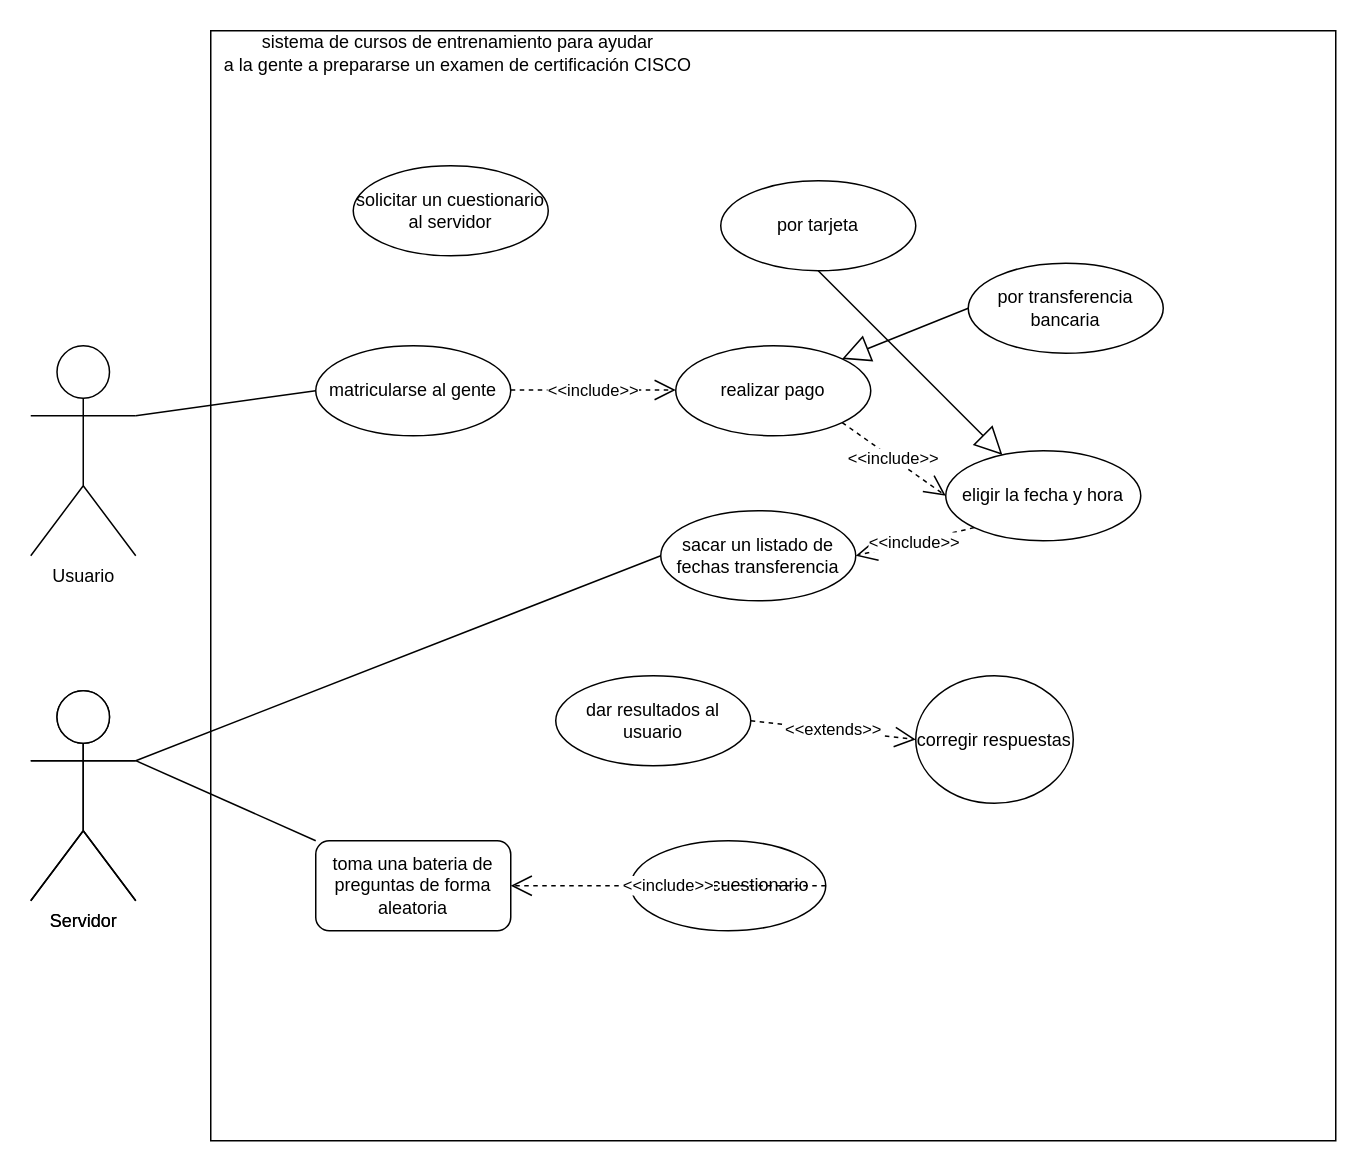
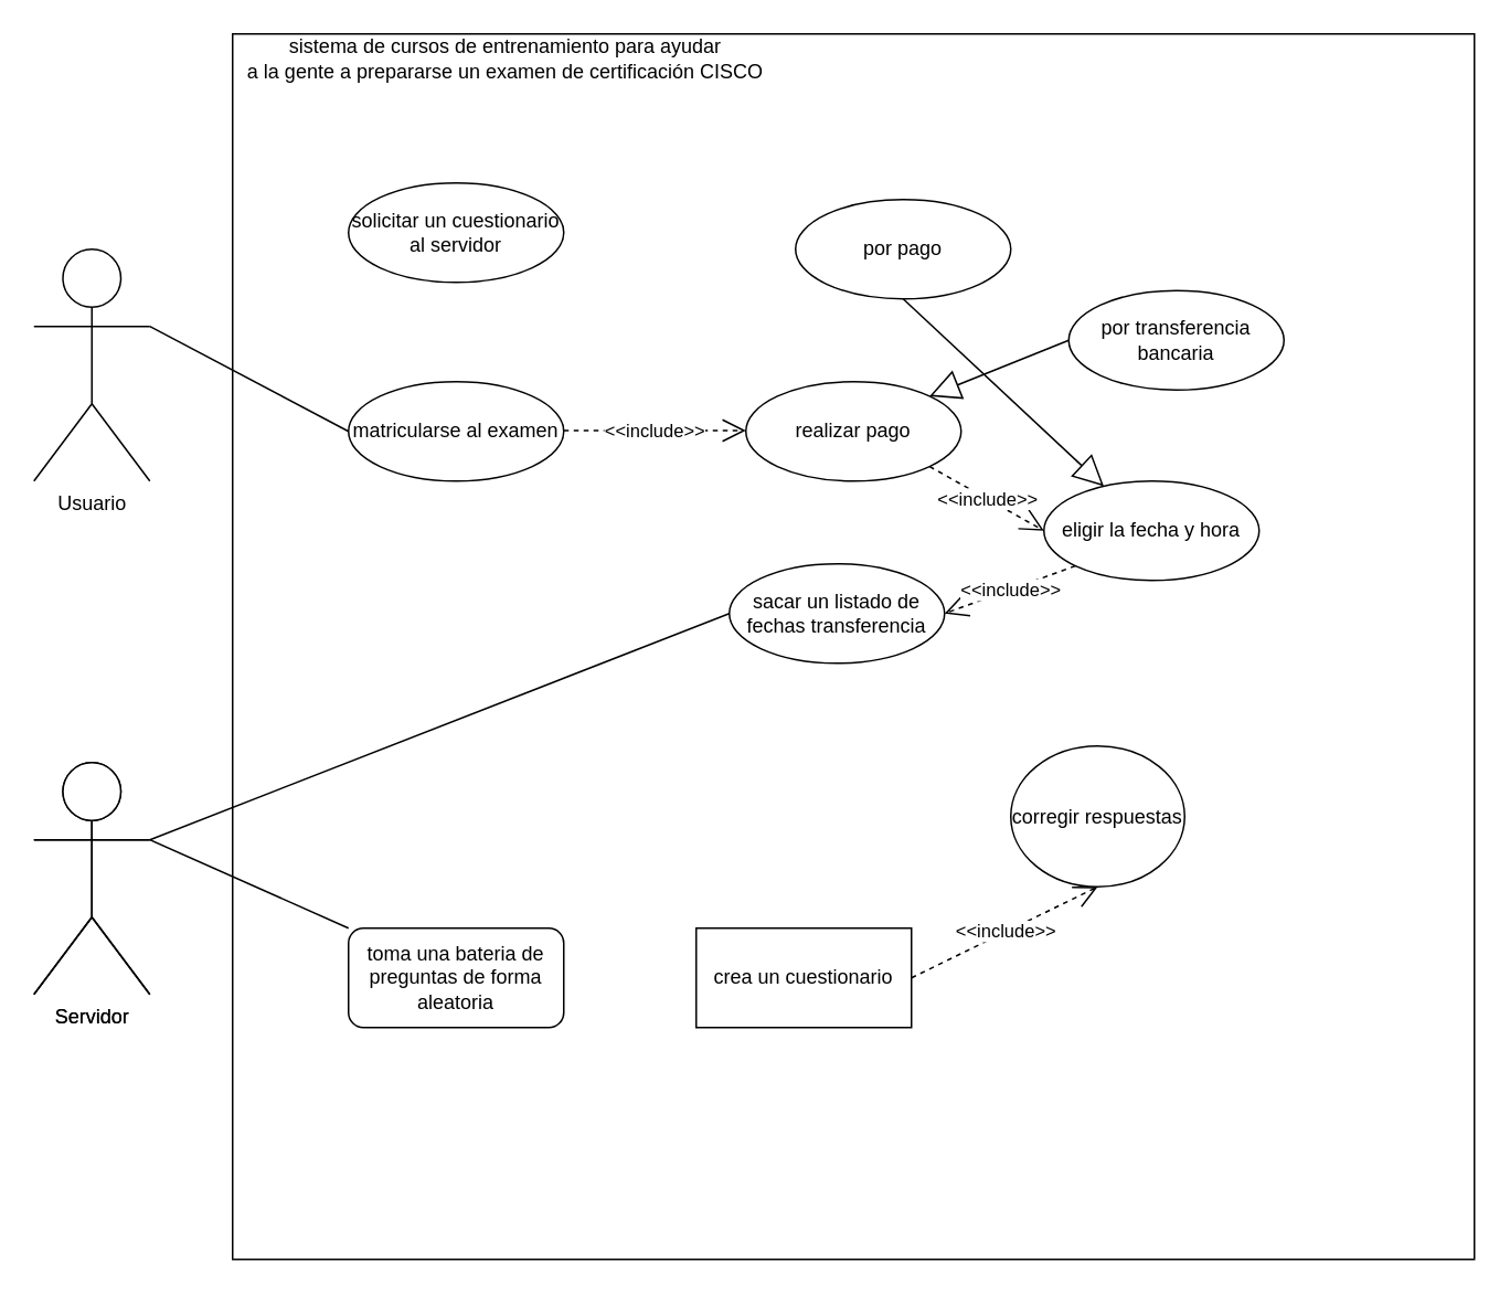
- <mxCell id="8" value="solicitar un cuestionario al servidor" style="ellipse;whiteSpace=wrap;html=1;" vertex="1" parent="1"><mxGeometry x="235" y="110" width="130" height="60" as="geometry" /></mxCell>
+ <mxCell id="8" value="solicitar un cuestionario al servidor" style="ellipse;whiteSpace=wrap;html=1;" vertex="1" parent="1"><mxGeometry x="210" y="110" width="130" height="60" as="geometry" /></mxCell>
- <mxCell id="14" value="por tarjeta" style="ellipse;whiteSpace=wrap;html=1;" vertex="1" parent="1"><mxGeometry x="480" y="120" width="130" height="60" as="geometry" /></mxCell>
+ <mxCell id="14" value="por pago" style="ellipse;whiteSpace=wrap;html=1;" vertex="1" parent="1"><mxGeometry x="480" y="120" width="130" height="60" as="geometry" /></mxCell>
- <mxCell id="5" value="matricularse al gente" style="ellipse;whiteSpace=wrap;html=1;" vertex="1" parent="1"><mxGeometry x="210" y="230" width="130" height="60" as="geometry" /></mxCell>
+ <mxCell id="5" value="matricularse al examen" style="ellipse;whiteSpace=wrap;html=1;" vertex="1" parent="1"><mxGeometry x="210" y="230" width="130" height="60" as="geometry" /></mxCell>
- <mxCell id="3" value="Usuario" style="shape=umlActor;verticalLabelPosition=bottom;verticalAlign=top;html=1;outlineConnect=0;" vertex="1" parent="1"><mxGeometry x="20" y="230" width="70" height="140" as="geometry" /></mxCell>
+ <mxCell id="3" value="Usuario" style="shape=umlActor;verticalLabelPosition=bottom;verticalAlign=top;html=1;outlineConnect=0;" vertex="1" parent="1"><mxGeometry x="20" y="150" width="70" height="140" as="geometry" /></mxCell>
- <mxCell id="16" value="eligir la fecha y hora" style="ellipse;whiteSpace=wrap;html=1;" vertex="1" parent="1"><mxGeometry x="630" y="300" width="130" height="60" as="geometry" /></mxCell>
+ <mxCell id="16" value="eligir la fecha y hora" style="ellipse;whiteSpace=wrap;html=1;" vertex="1" parent="1"><mxGeometry x="630" y="290" width="130" height="60" as="geometry" /></mxCell>
- <mxCell id="12" value="dar resultados al usuario" style="ellipse;whiteSpace=wrap;html=1;" vertex="1" parent="1"><mxGeometry x="370" y="450" width="130" height="60" as="geometry" /></mxCell>
- <mxCell id="27" value="&amp;lt;&amp;lt;extends&amp;gt;&amp;gt;" style="endArrow=open;endSize=12;dashed=1;html=1;rounded=0;entryX=0;entryY=0.5;entryDx=0;entryDy=0;exitX=1;exitY=0.5;exitDx=0;exitDy=0;" edge="1" parent="1" source="12" target="11"><mxGeometry width="160" relative="1" as="geometry"><mxPoint x="390" y="309.5" as="sourcePoint" /><mxPoint x="500" y="309.5" as="targetPoint" /></mxGeometry></mxCell>
- <mxCell id="26" value="&amp;lt;&amp;lt;include&amp;gt;&amp;gt;" style="endArrow=open;endSize=12;dashed=1;html=1;rounded=0;exitX=1;exitY=0.5;exitDx=0;exitDy=0;" edge="1" parent="1" source="10" target="9"><mxGeometry width="160" relative="1" as="geometry"><mxPoint x="380" y="299.5" as="sourcePoint" /><mxPoint x="490" y="299.5" as="targetPoint" /></mxGeometry></mxCell>
+ <mxCell id="26" value="&amp;lt;&amp;lt;include&amp;gt;&amp;gt;" style="endArrow=open;endSize=12;dashed=1;html=1;rounded=0;entryX=0.5;entryY=1;entryDx=0;entryDy=0;exitX=1;exitY=0.5;exitDx=0;exitDy=0;" edge="1" parent="1" source="10" target="11"><mxGeometry width="160" relative="1" as="geometry"><mxPoint x="380" y="299.5" as="sourcePoint" /><mxPoint x="490" y="299.5" as="targetPoint" /></mxGeometry></mxCell>
- <mxCell id="10" value="crea un cuestionario" style="ellipse;whiteSpace=wrap;html=1;" vertex="1" parent="1"><mxGeometry x="420" y="560" width="130" height="60" as="geometry" /></mxCell>
+ <mxCell id="10" value="crea un cuestionario" style="whiteSpace=wrap;html=1;rounded=0;" vertex="1" parent="1"><mxGeometry x="420" y="560" width="130" height="60" as="geometry" /></mxCell>
